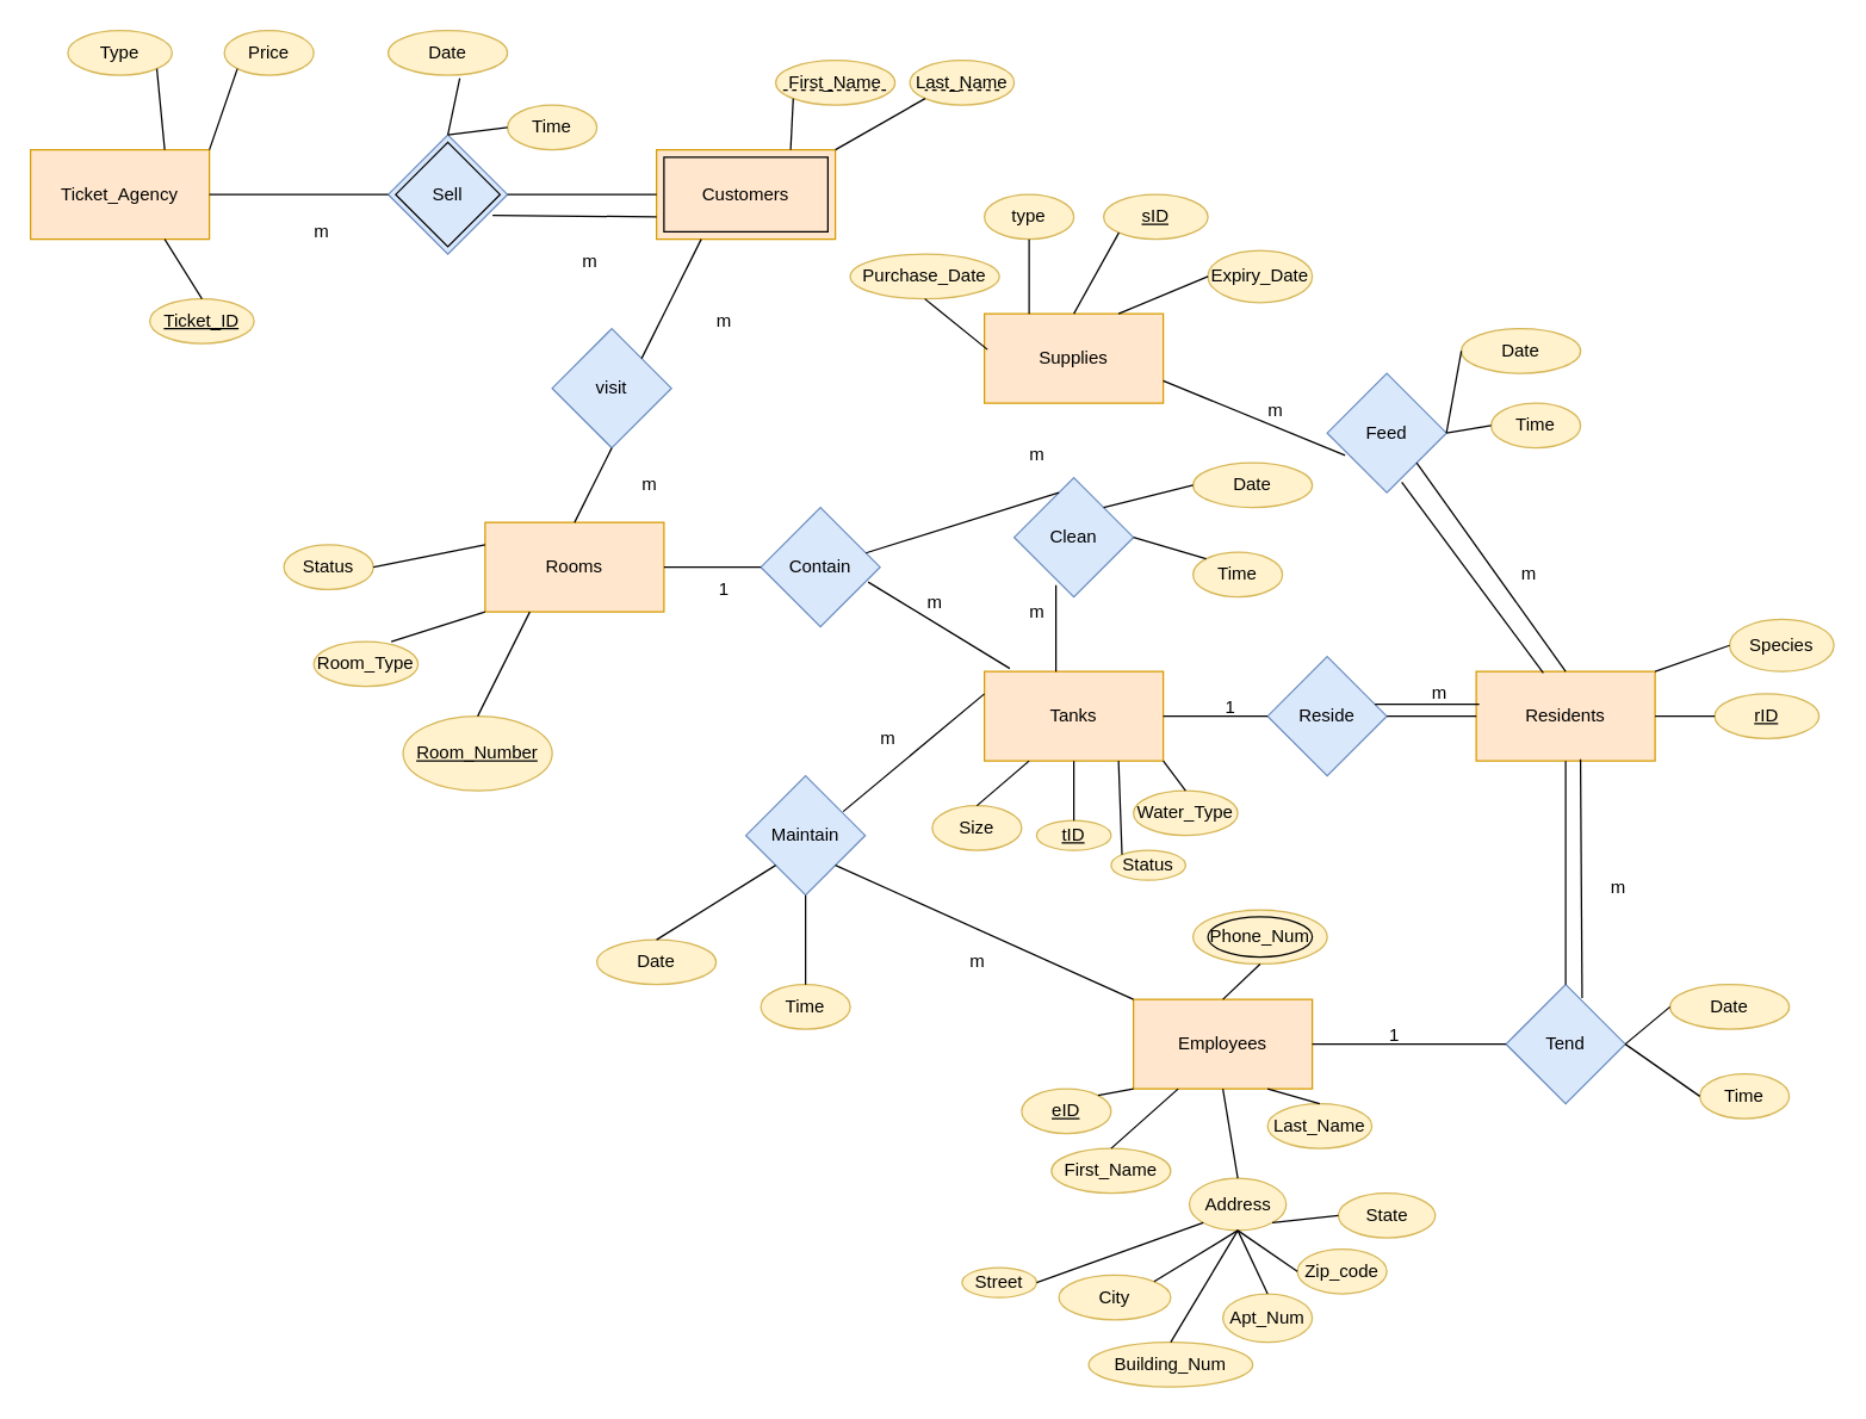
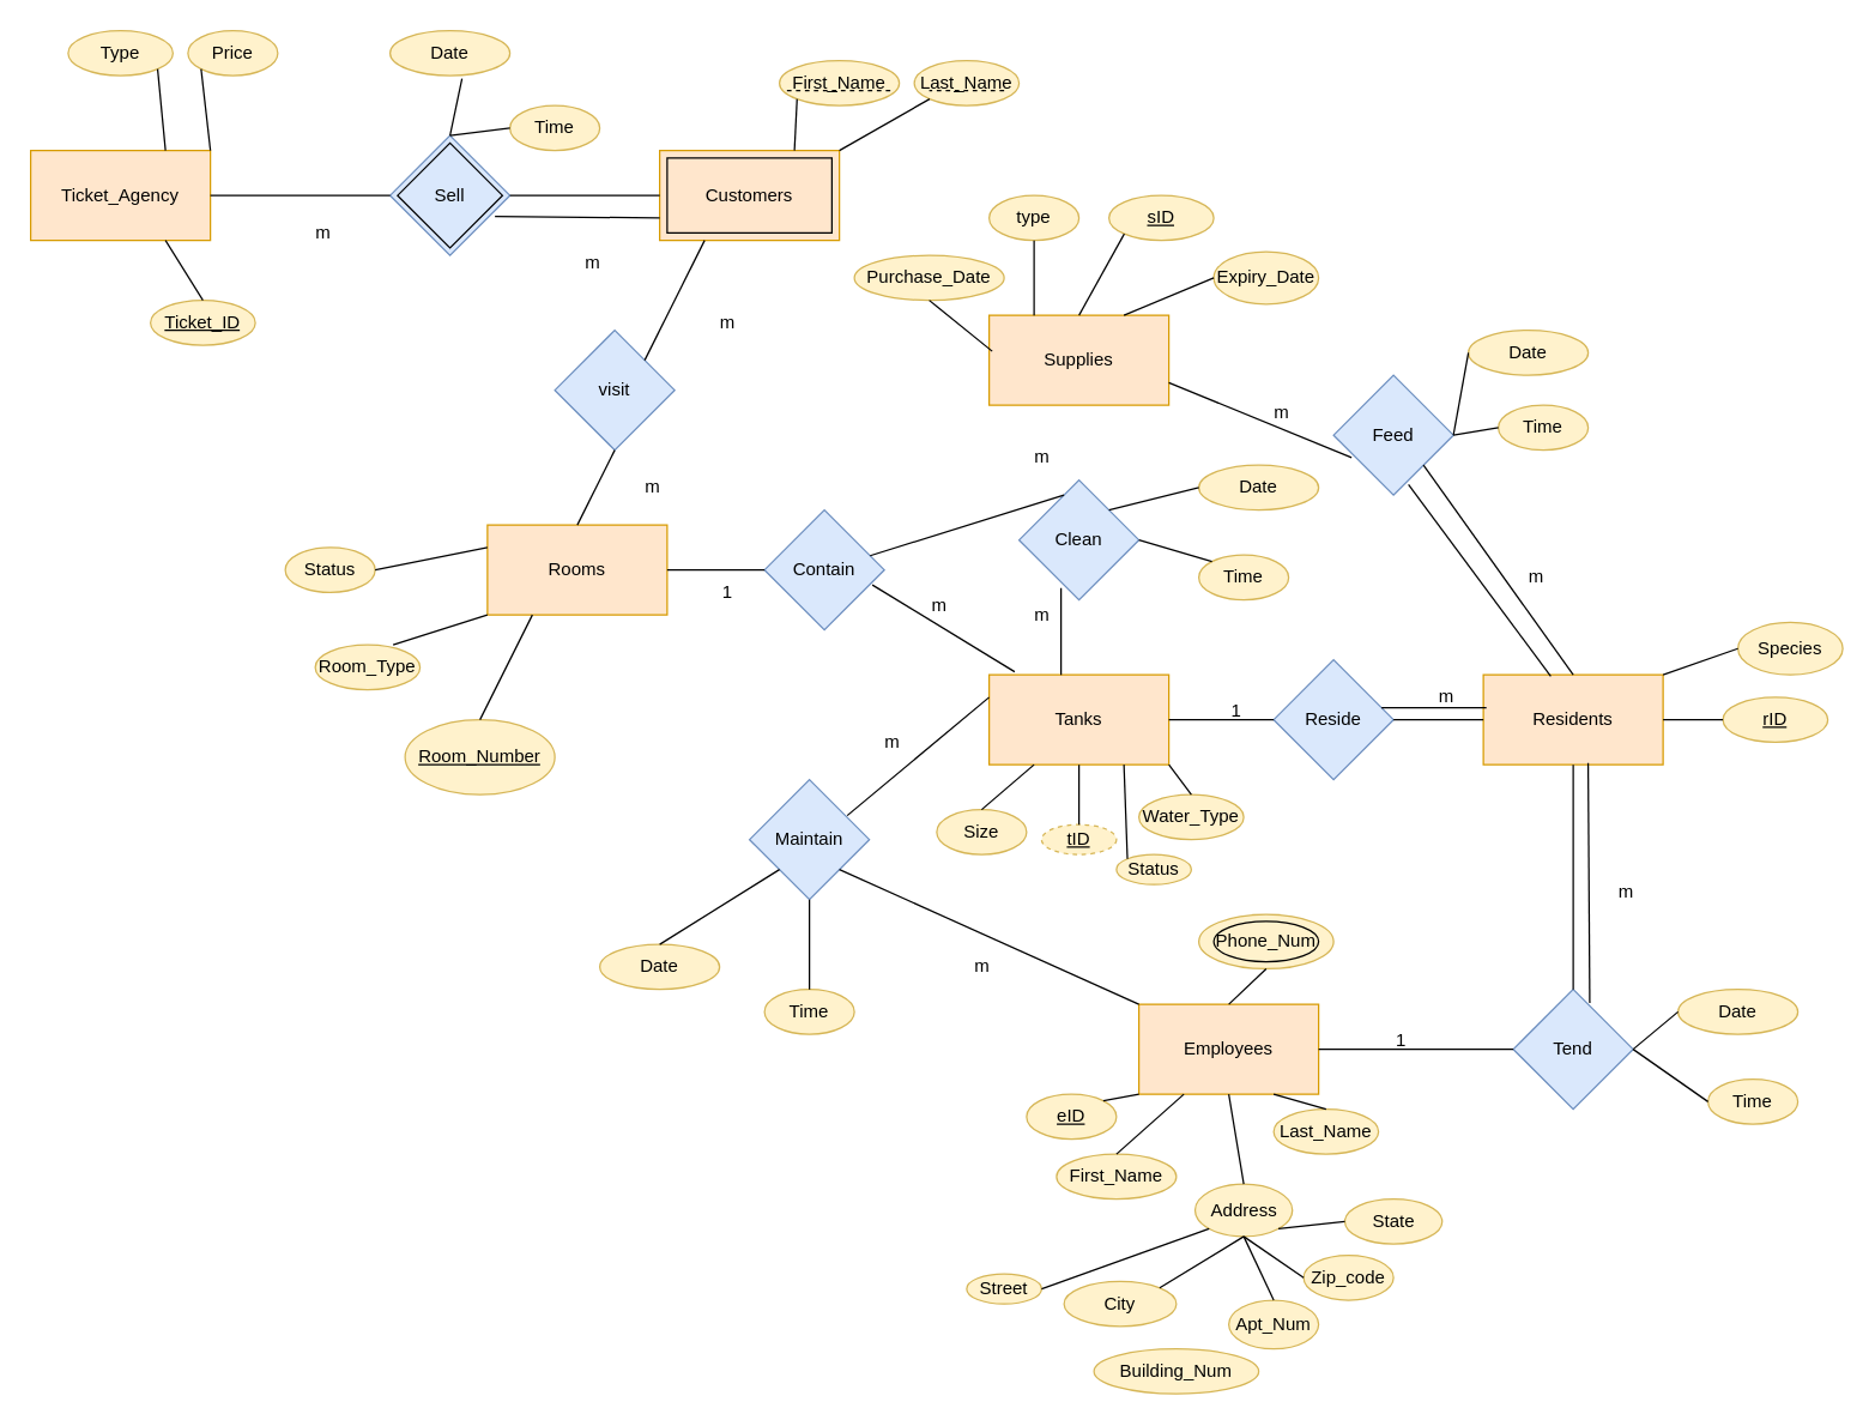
- <mxCell id="40" value="Price" style="ellipse;whiteSpace=wrap;html=1;fillColor=#fff2cc;strokeColor=#d6b656;" vertex="1" parent="1"><mxGeometry x="150" y="20" width="60" height="30" as="geometry" /></mxCell>
+ <mxCell id="40" value="Price" style="ellipse;whiteSpace=wrap;html=1;fillColor=#fff2cc;strokeColor=#d6b656;" vertex="1" parent="1"><mxGeometry x="125" y="20" width="60" height="30" as="geometry" /></mxCell>
- <mxCell id="46" value="&lt;u&gt;tID&lt;/u&gt;" style="ellipse;whiteSpace=wrap;html=1;fillColor=#fff2cc;strokeColor=#d6b656;" vertex="1" parent="1"><mxGeometry x="695" y="550" width="50" height="20" as="geometry" /></mxCell>
+ <mxCell id="46" value="&lt;u&gt;tID&lt;/u&gt;" style="ellipse;whiteSpace=wrap;html=1;fillColor=#fff2cc;strokeColor=#d6b656;dashed=1;" vertex="1" parent="1"><mxGeometry x="695" y="550" width="50" height="20" as="geometry" /></mxCell>
- <mxCell id="127" value="" style="endArrow=none;html=1;rounded=0;entryX=0.5;entryY=1;entryDx=0;entryDy=0;exitX=0.5;exitY=0;exitDx=0;exitDy=0;" edge="1" parent="1" source="120" target="119"><mxGeometry width="50" height="50" relative="1" as="geometry"><mxPoint x="630" y="630" as="sourcePoint" /><mxPoint x="680" y="580" as="targetPoint" /></mxGeometry></mxCell>
